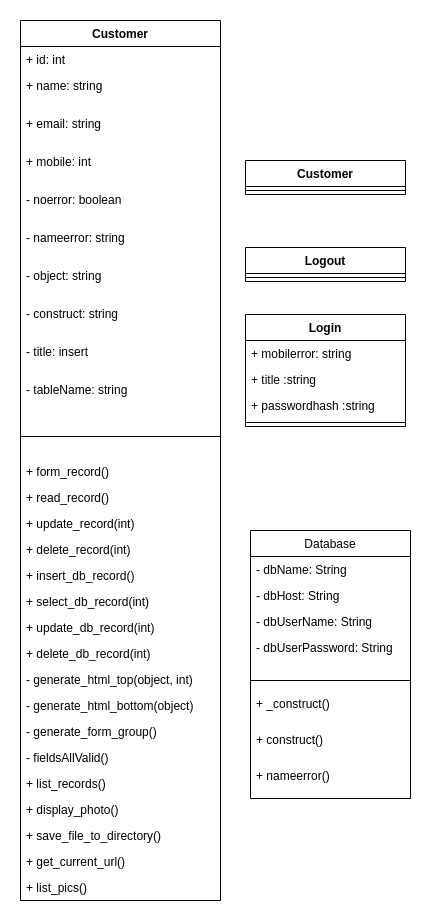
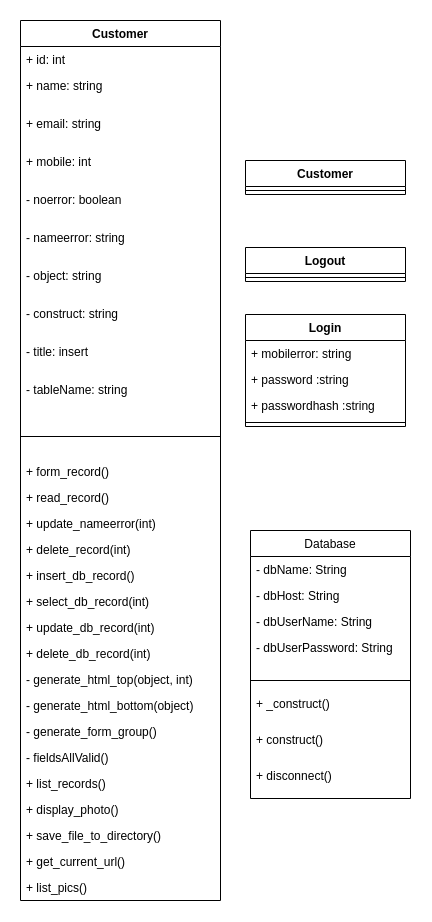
- <mxCell id="42" value="+ title :string&#10;" style="text;strokeColor=none;fillColor=none;align=left;verticalAlign=top;spacingLeft=4;spacingRight=4;overflow=hidden;rotatable=0;points=[[0,0.5],[1,0.5]];portConstraint=eastwest;" vertex="1" parent="40"><mxGeometry y="52" width="160" height="26" as="geometry" /></mxCell>
+ <mxCell id="42" value="+ password :string&#10;" style="text;strokeColor=none;fillColor=none;align=left;verticalAlign=top;spacingLeft=4;spacingRight=4;overflow=hidden;rotatable=0;points=[[0,0.5],[1,0.5]];portConstraint=eastwest;" vertex="1" parent="40"><mxGeometry y="52" width="160" height="26" as="geometry" /></mxCell>
- <mxCell id="16" value="+ update_record(int)" style="text;strokeColor=none;fillColor=none;align=left;verticalAlign=top;spacingLeft=4;spacingRight=4;overflow=hidden;rotatable=0;points=[[0,0.5],[1,0.5]];portConstraint=eastwest;" vertex="1" parent="2"><mxGeometry y="490" width="200" height="26" as="geometry" /></mxCell>
+ <mxCell id="16" value="+ update_nameerror(int)" style="text;strokeColor=none;fillColor=none;align=left;verticalAlign=top;spacingLeft=4;spacingRight=4;overflow=hidden;rotatable=0;points=[[0,0.5],[1,0.5]];portConstraint=eastwest;" vertex="1" parent="2"><mxGeometry y="490" width="200" height="26" as="geometry" /></mxCell>
- <mxCell id="39" value="+ nameerror()&#10;" style="text;strokeColor=none;fillColor=none;align=left;verticalAlign=top;spacingLeft=4;spacingRight=4;overflow=hidden;rotatable=0;points=[[0,0.5],[1,0.5]];portConstraint=eastwest;" vertex="1" parent="31"><mxGeometry y="232" width="160" height="36" as="geometry" /></mxCell>
+ <mxCell id="39" value="+ disconnect()&#10;" style="text;strokeColor=none;fillColor=none;align=left;verticalAlign=top;spacingLeft=4;spacingRight=4;overflow=hidden;rotatable=0;points=[[0,0.5],[1,0.5]];portConstraint=eastwest;" vertex="1" parent="31"><mxGeometry y="232" width="160" height="36" as="geometry" /></mxCell>
